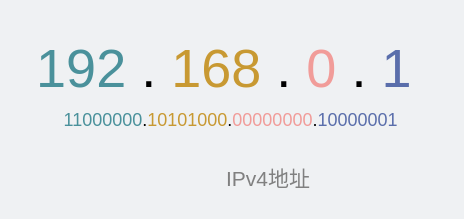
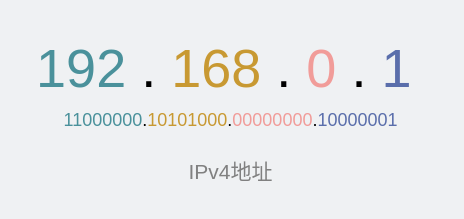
- <mxCell id="4" value="&lt;font&gt;&lt;font color=&quot;#808080&quot; style=&quot;font-size: 14px&quot;&gt;IPv4地址&lt;/font&gt;&lt;br&gt;&lt;/font&gt;" style="text;html=1;strokeColor=none;fillColor=none;align=center;verticalAlign=middle;whiteSpace=wrap;rounded=0;" parent="1" vertex="1"><mxGeometry x="79" y="109" width="198.75" height="20" as="geometry" /></mxCell>
+ <mxCell id="4" value="&lt;font&gt;&lt;font color=&quot;#808080&quot; style=&quot;font-size: 14px&quot;&gt;IPv4地址&lt;/font&gt;&lt;br&gt;&lt;/font&gt;" style="text;html=1;strokeColor=none;fillColor=none;align=center;verticalAlign=middle;whiteSpace=wrap;rounded=0;" parent="1" vertex="1"><mxGeometry x="54" y="104" width="198.75" height="20" as="geometry" /></mxCell>
